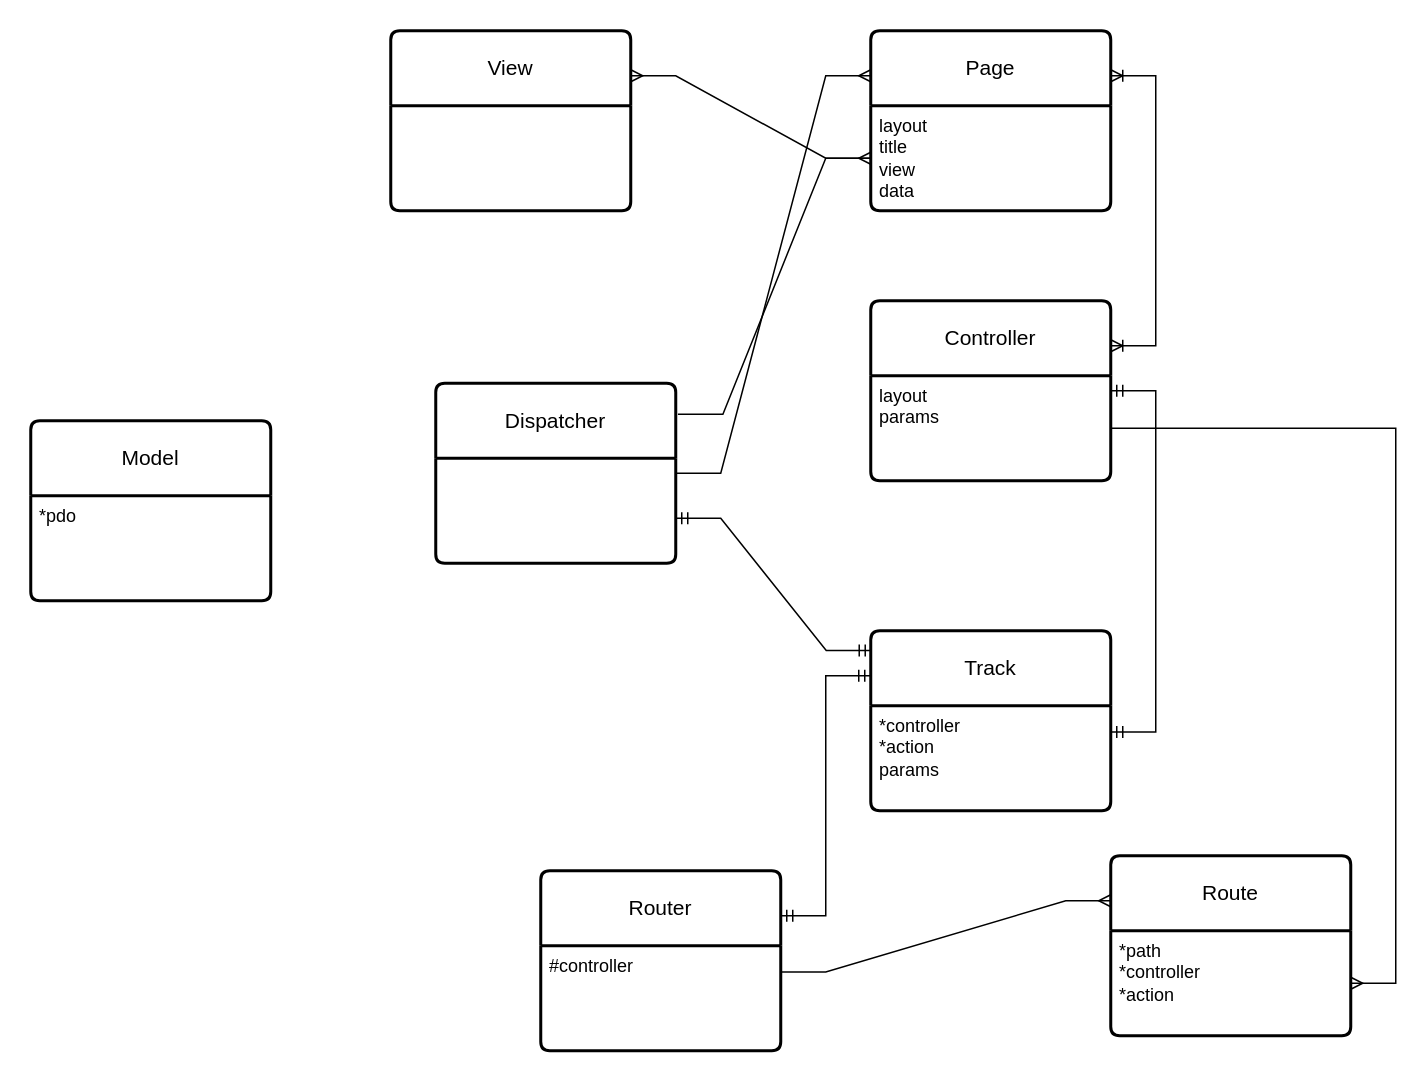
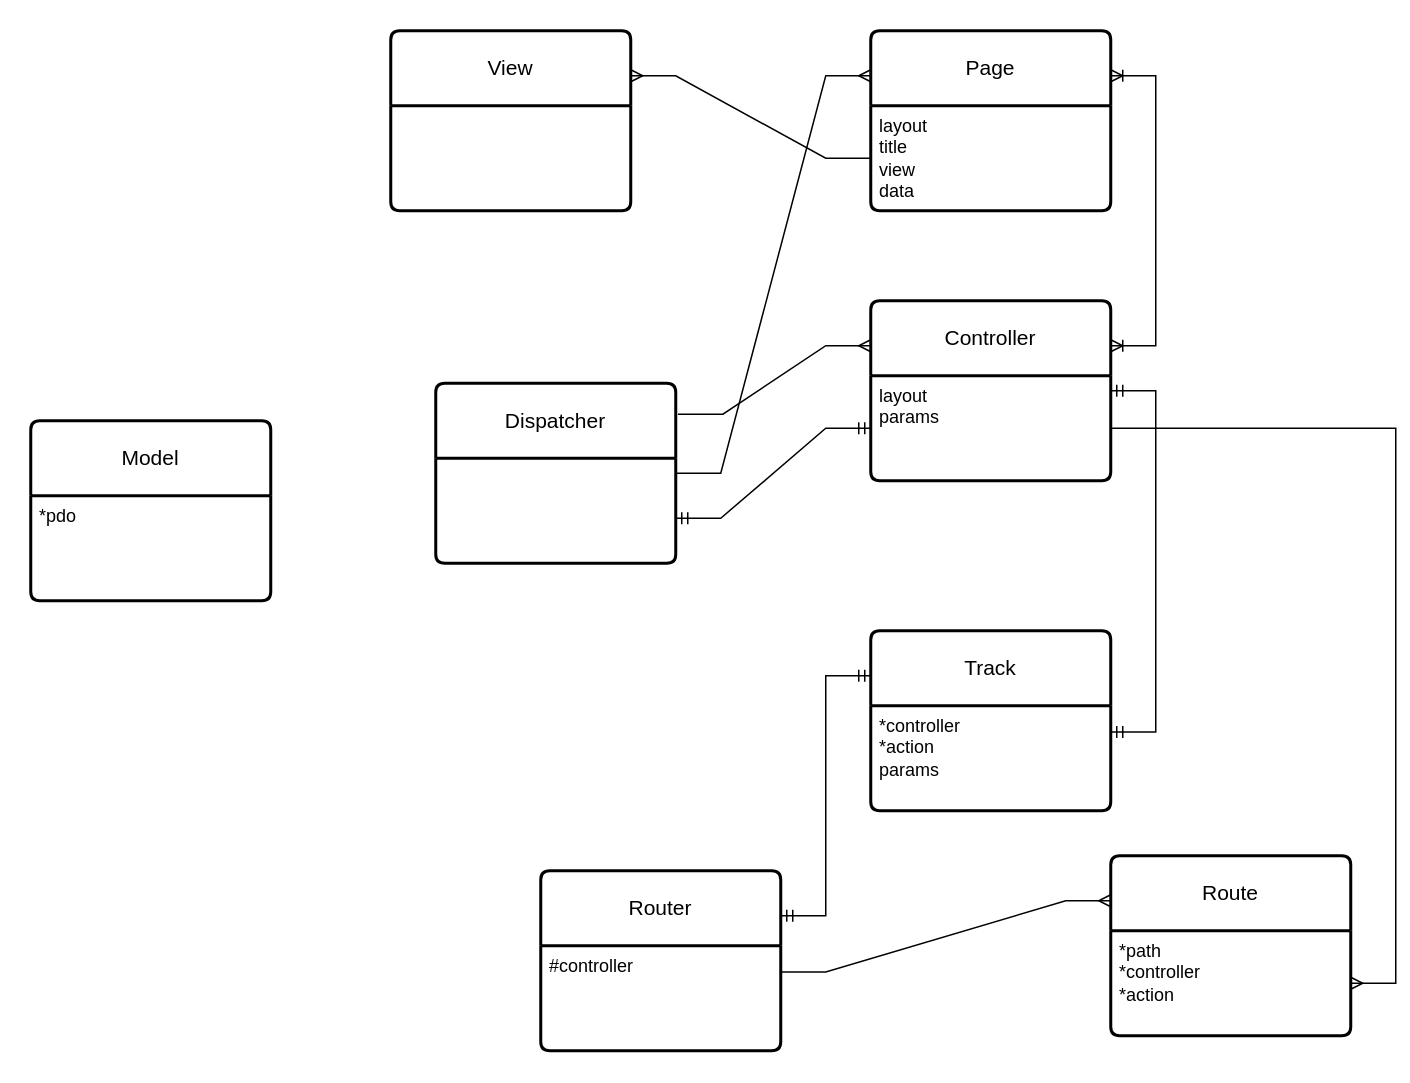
- <mxCell id="18" value="" style="edgeStyle=entityRelationEdgeStyle;fontSize=12;html=1;endArrow=ERmany;rounded=0;exitX=1.009;exitY=0.172;exitDx=0;exitDy=0;exitPerimeter=0;" edge="1" parent="1" source="10" target="16"><mxGeometry width="100" height="100" relative="1" as="geometry"><mxPoint x="580" y="360" as="sourcePoint" /><mxPoint x="680" y="260" as="targetPoint" /></mxGeometry></mxCell>
+ <mxCell id="18" value="" style="edgeStyle=entityRelationEdgeStyle;fontSize=12;html=1;endArrow=ERmany;rounded=0;exitX=1.009;exitY=0.172;exitDx=0;exitDy=0;exitPerimeter=0;entryX=0;entryY=0.25;entryDx=0;entryDy=0;" edge="1" parent="1" source="10" target="13"><mxGeometry width="100" height="100" relative="1" as="geometry"><mxPoint x="580" y="360" as="sourcePoint" /><mxPoint x="680" y="260" as="targetPoint" /></mxGeometry></mxCell>
- <mxCell id="12" value="" style="edgeStyle=entityRelationEdgeStyle;fontSize=12;html=1;endArrow=ERmandOne;startArrow=ERmandOne;rounded=0;exitX=1;exitY=0.75;exitDx=0;exitDy=0;entryX=0.002;entryY=0.11;entryDx=0;entryDy=0;entryPerimeter=0;" edge="1" parent="1" source="10" target="4"><mxGeometry width="100" height="100" relative="1" as="geometry"><mxPoint x="520" y="480" as="sourcePoint" /><mxPoint x="620" y="380" as="targetPoint" /></mxGeometry></mxCell>
+ <mxCell id="12" value="" style="edgeStyle=entityRelationEdgeStyle;fontSize=12;html=1;endArrow=ERmandOne;startArrow=ERmandOne;rounded=0;exitX=1;exitY=0.75;exitDx=0;exitDy=0;" edge="1" parent="1" source="10" target="14"><mxGeometry width="100" height="100" relative="1" as="geometry"><mxPoint x="520" y="480" as="sourcePoint" /><mxPoint x="620" y="380" as="targetPoint" /></mxGeometry></mxCell>
